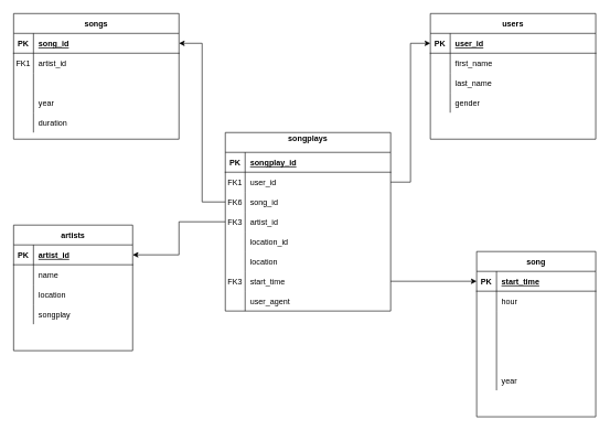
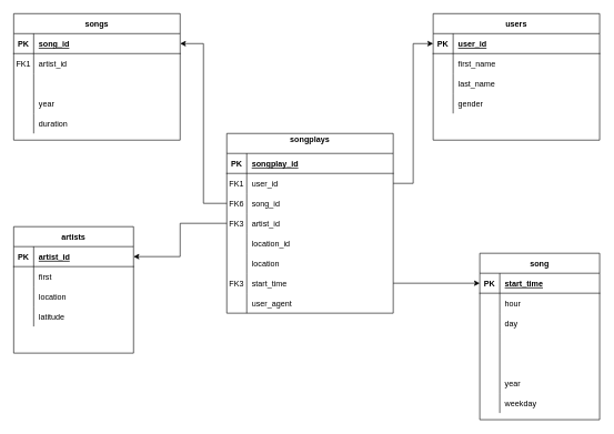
- <mxCell id="63" value="name" style="shape=partialRectangle;connectable=0;fillColor=none;top=0;left=0;bottom=0;right=0;align=left;spacingLeft=6;overflow=hidden;" vertex="1" parent="61"><mxGeometry x="30" width="150" height="30" as="geometry" /></mxCell>
+ <mxCell id="63" value="first" style="shape=partialRectangle;connectable=0;fillColor=none;top=0;left=0;bottom=0;right=0;align=left;spacingLeft=6;overflow=hidden;" vertex="1" parent="61"><mxGeometry x="30" width="150" height="30" as="geometry" /></mxCell>
- <mxCell id="69" value="songplay" style="shape=partialRectangle;connectable=0;fillColor=none;top=0;left=0;bottom=0;right=0;align=left;spacingLeft=6;overflow=hidden;" vertex="1" parent="67"><mxGeometry x="30" width="150" height="30" as="geometry" /></mxCell>
+ <mxCell id="69" value="latitude" style="shape=partialRectangle;connectable=0;fillColor=none;top=0;left=0;bottom=0;right=0;align=left;spacingLeft=6;overflow=hidden;" vertex="1" parent="67"><mxGeometry x="30" width="150" height="30" as="geometry" /></mxCell>
+ <mxCell id="81" value="day" style="shape=partialRectangle;connectable=0;fillColor=none;top=0;left=0;bottom=0;right=0;align=left;spacingLeft=6;overflow=hidden;" vertex="1" parent="79"><mxGeometry x="30" width="150" height="30" as="geometry" /></mxCell>
+ <mxCell id="91" value="weekday" style="shape=partialRectangle;connectable=0;fillColor=none;top=0;left=0;bottom=0;right=0;align=left;spacingLeft=6;overflow=hidden;" vertex="1" parent="89"><mxGeometry x="30" width="150" height="30" as="geometry" /></mxCell>
